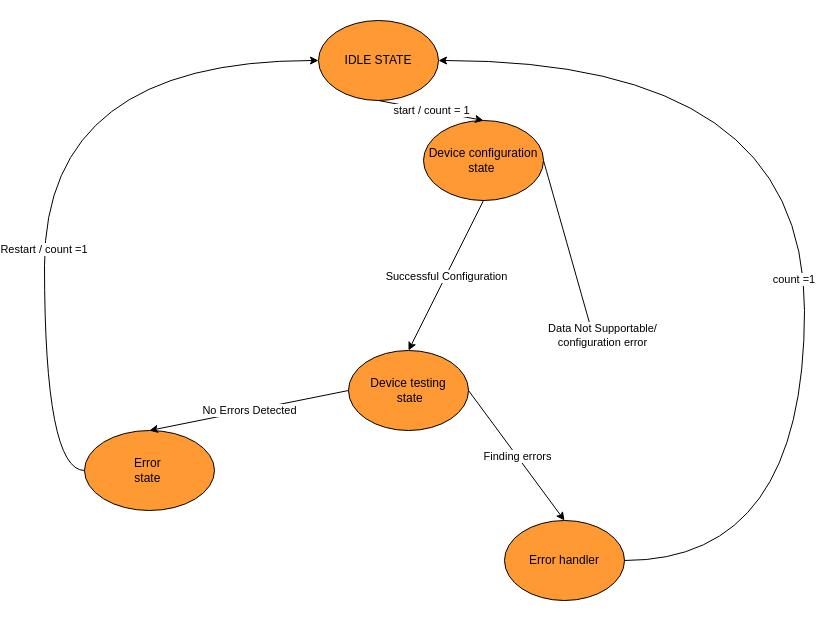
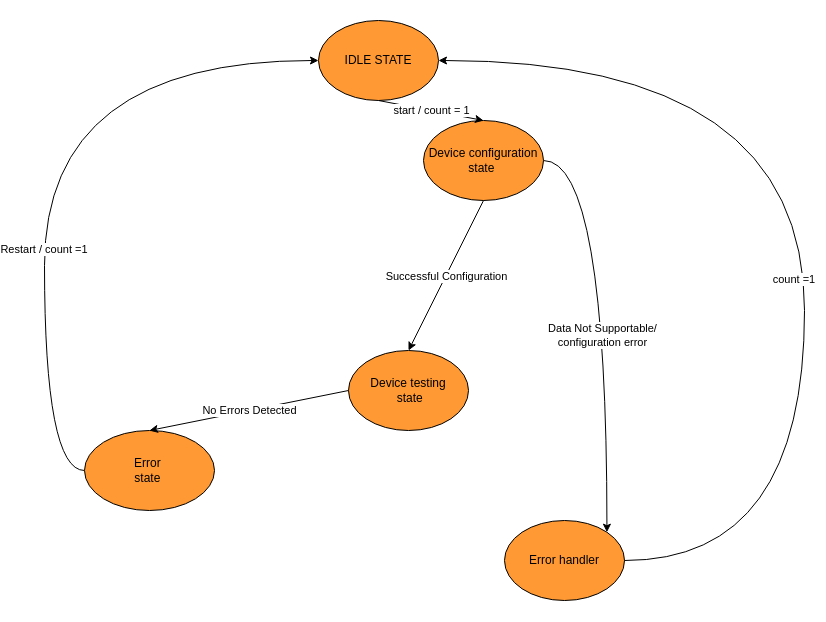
- <mxCell id="18" value="" style="endArrow=classic;html=1;rounded=0;exitX=1;exitY=0.5;exitDx=0;exitDy=0;edgeStyle=orthogonalEdgeStyle;curved=1;" edge="1" parent="1" source="3" target="19"><mxGeometry width="50" height="50" relative="1" as="geometry"><mxPoint x="470" y="270" as="sourcePoint" /><mxPoint x="670" y="390" as="targetPoint" /></mxGeometry></mxCell>
+ <mxCell id="18" value="" style="endArrow=classic;html=1;rounded=0;exitX=1;exitY=0.5;exitDx=0;exitDy=0;entryX=1;entryY=0;entryDx=0;entryDy=0;edgeStyle=orthogonalEdgeStyle;curved=1;" edge="1" parent="1" source="3" target="11"><mxGeometry width="50" height="50" relative="1" as="geometry"><mxPoint x="470" y="270" as="sourcePoint" /><mxPoint x="670" y="390" as="targetPoint" /></mxGeometry></mxCell>
- <mxCell id="14" value="" style="endArrow=classic;html=1;rounded=0;exitX=1;exitY=0.5;exitDx=0;exitDy=0;entryX=0.5;entryY=0;entryDx=0;entryDy=0;" edge="1" parent="1" source="4" target="11"><mxGeometry relative="1" as="geometry"><mxPoint x="520" y="380" as="sourcePoint" /><mxPoint x="520" y="460" as="targetPoint" /></mxGeometry></mxCell>
- <mxCell id="15" value="Finding errors" style="edgeLabel;resizable=0;html=1;;align=center;verticalAlign=middle;" connectable="0" vertex="1" parent="14"><mxGeometry relative="1" as="geometry" /></mxCell>
